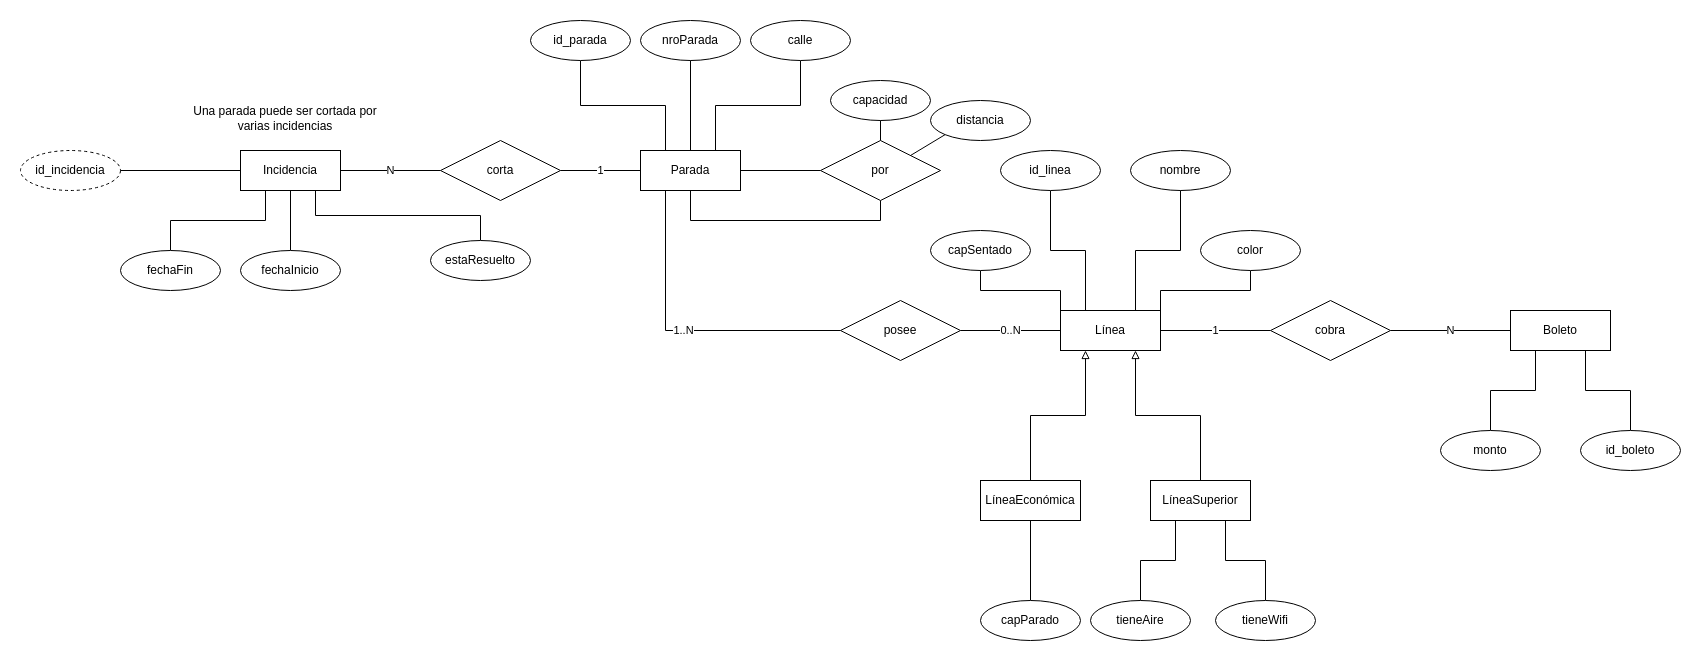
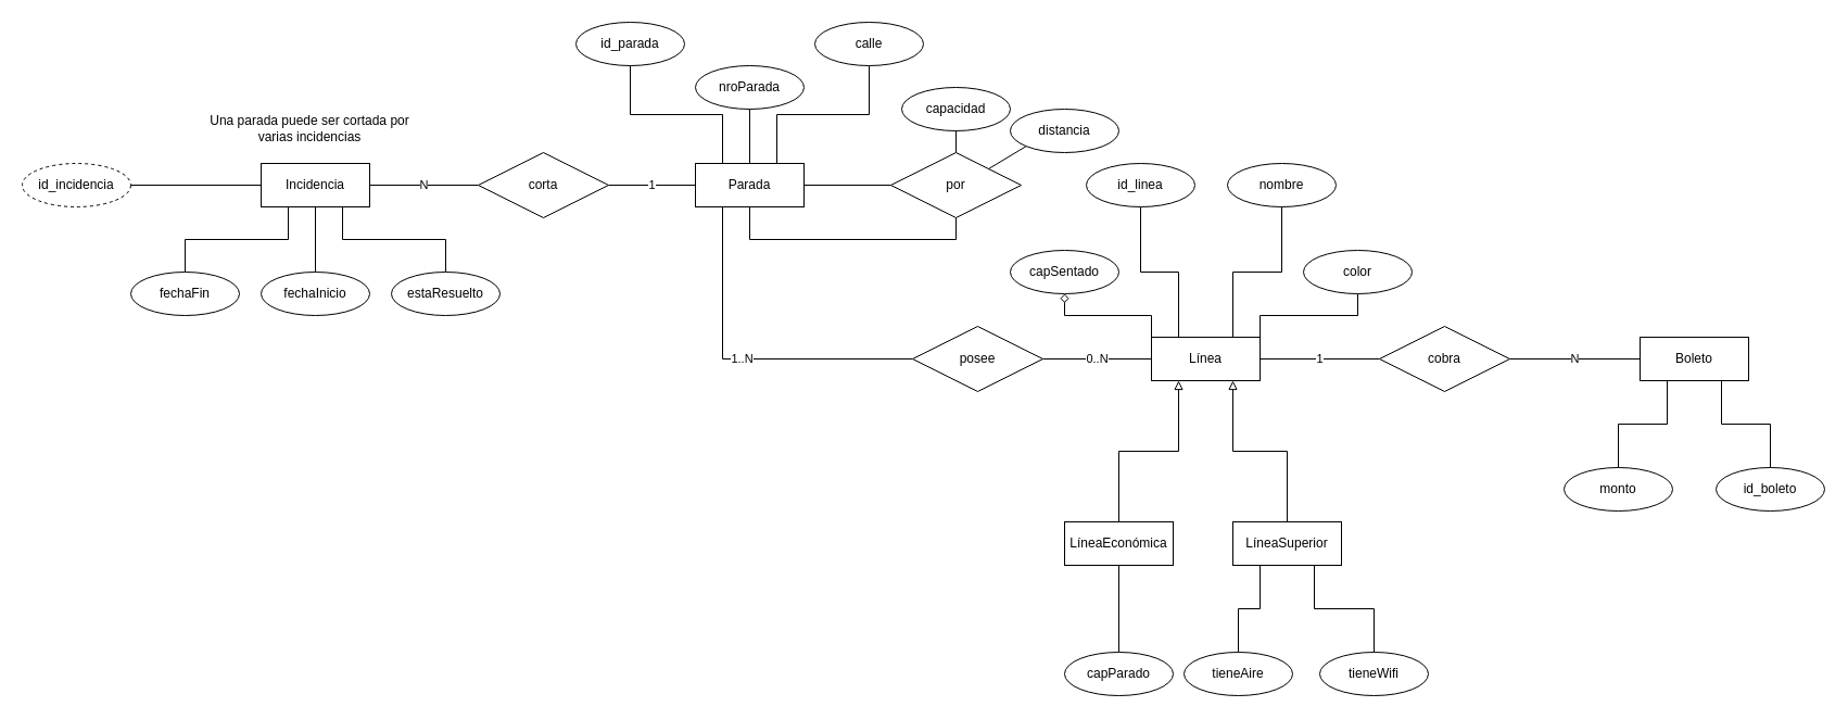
- <mxCell id="2" value="nroParada" style="ellipse;whiteSpace=wrap;html=1;align=center;" parent="1" vertex="1"><mxGeometry x="640" y="20" width="100" height="40" as="geometry" /></mxCell>
+ <mxCell id="2" value="nroParada" style="ellipse;whiteSpace=wrap;html=1;align=center;" parent="1" vertex="1"><mxGeometry x="640" y="60" width="100" height="40" as="geometry" /></mxCell>
- <mxCell id="38" value="estaResuelto" style="ellipse;whiteSpace=wrap;html=1;align=center;" parent="1" vertex="1"><mxGeometry x="430" y="240" width="100" height="40" as="geometry" /></mxCell>
+ <mxCell id="38" value="estaResuelto" style="ellipse;whiteSpace=wrap;html=1;align=center;" parent="1" vertex="1"><mxGeometry x="360" y="250" width="100" height="40" as="geometry" /></mxCell>
- <mxCell id="17" style="edgeStyle=orthogonalEdgeStyle;rounded=0;orthogonalLoop=1;jettySize=auto;html=1;exitX=0;exitY=0;exitDx=0;exitDy=0;entryX=0.5;entryY=1;entryDx=0;entryDy=0;endArrow=none;endFill=0;" parent="1" source="18" target="27" edge="1"><mxGeometry relative="1" as="geometry" /></mxCell>
+ <mxCell id="17" style="edgeStyle=orthogonalEdgeStyle;rounded=0;orthogonalLoop=1;jettySize=auto;html=1;exitX=0;exitY=0;exitDx=0;exitDy=0;entryX=0.5;entryY=1;entryDx=0;entryDy=0;endArrow=diamond;endFill=0;" parent="1" source="18" target="27" edge="1"><mxGeometry relative="1" as="geometry" /></mxCell>
- <mxCell id="26" value="LíneaSuperior" style="whiteSpace=wrap;html=1;align=center;" parent="1" vertex="1"><mxGeometry x="1150" y="480" width="100" height="40" as="geometry" /></mxCell>
+ <mxCell id="26" value="LíneaSuperior" style="whiteSpace=wrap;html=1;align=center;" parent="1" vertex="1"><mxGeometry x="1135" y="480" width="100" height="40" as="geometry" /></mxCell>
